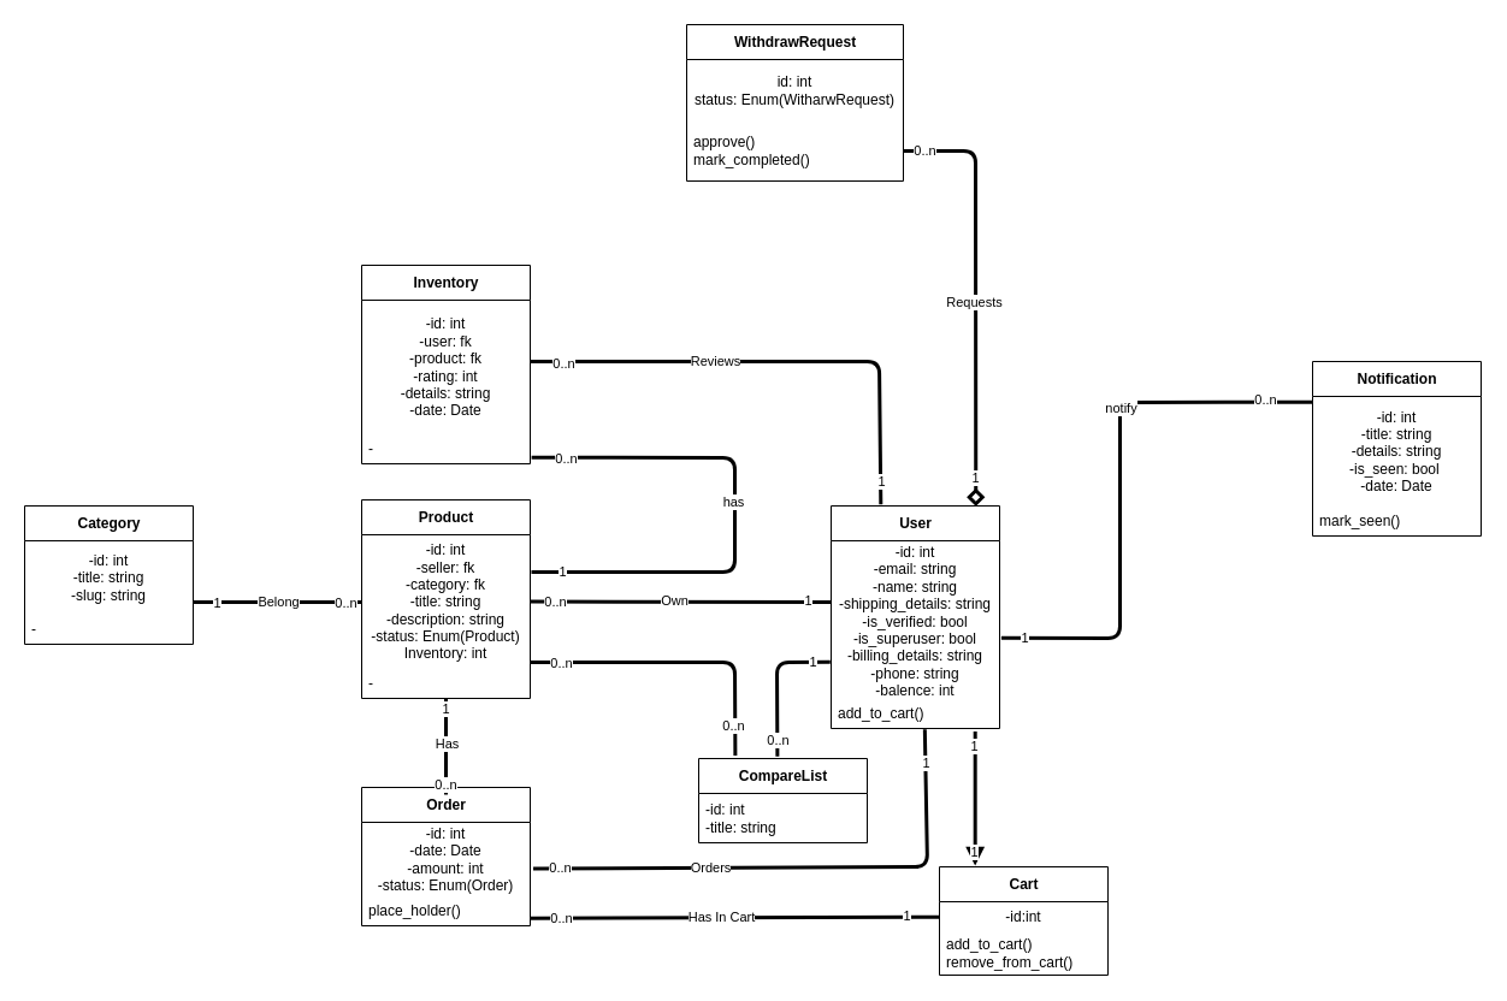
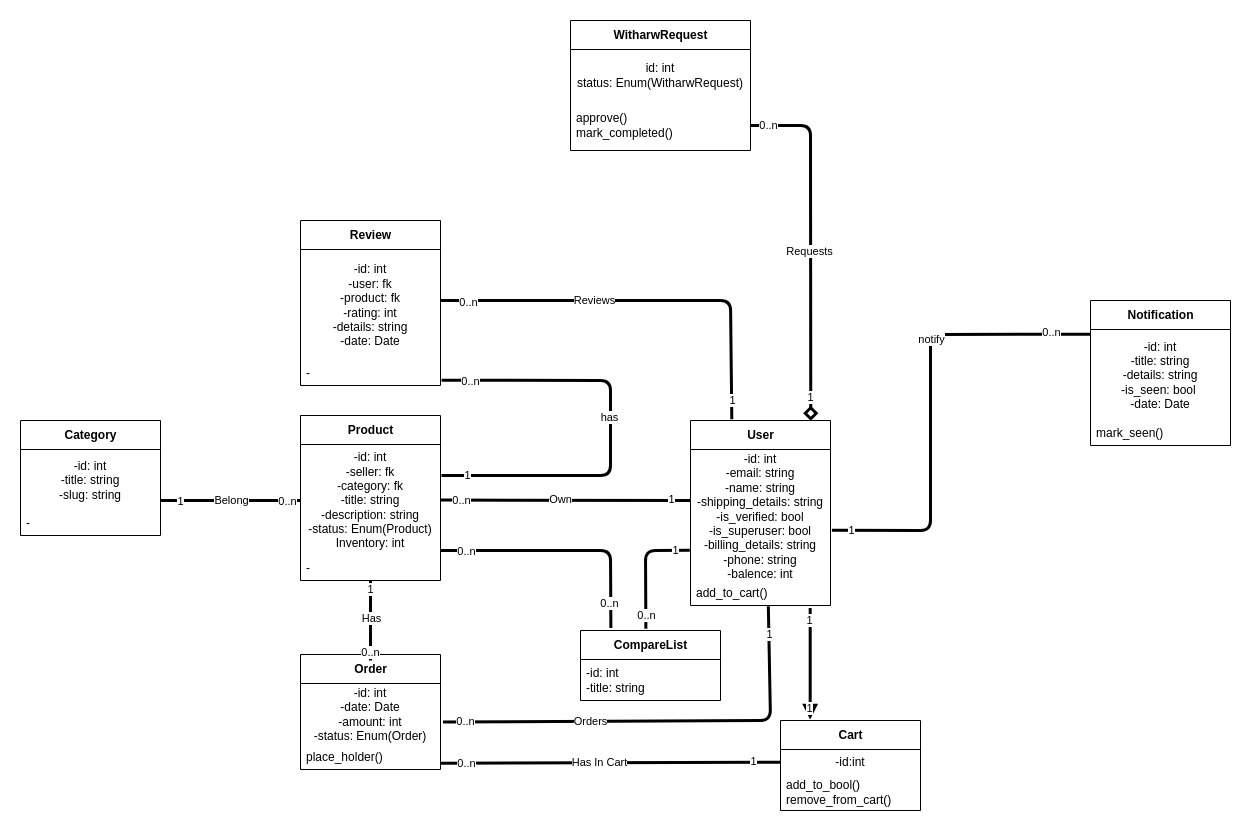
- <mxCell id="50" value="WithdrawRequest" style="swimlane;fontStyle=1;align=center;verticalAlign=middle;childLayout=stackLayout;horizontal=1;startSize=29;horizontalStack=0;resizeParent=1;resizeParentMax=0;resizeLast=0;collapsible=0;marginBottom=0;html=1;" parent="1" vertex="1"><mxGeometry x="570" y="20" width="180" height="130" as="geometry" /></mxCell>
+ <mxCell id="50" value="WitharwRequest" style="swimlane;fontStyle=1;align=center;verticalAlign=middle;childLayout=stackLayout;horizontal=1;startSize=29;horizontalStack=0;resizeParent=1;resizeParentMax=0;resizeLast=0;collapsible=0;marginBottom=0;html=1;" parent="1" vertex="1"><mxGeometry x="570" y="20" width="180" height="130" as="geometry" /></mxCell>
- <mxCell id="39" value="Inventory" style="swimlane;fontStyle=1;align=center;verticalAlign=middle;childLayout=stackLayout;horizontal=1;startSize=29;horizontalStack=0;resizeParent=1;resizeParentMax=0;resizeLast=0;collapsible=0;marginBottom=0;html=1;" parent="1" vertex="1"><mxGeometry x="300" y="220" width="140" height="165" as="geometry" /></mxCell>
+ <mxCell id="39" value="Review" style="swimlane;fontStyle=1;align=center;verticalAlign=middle;childLayout=stackLayout;horizontal=1;startSize=29;horizontalStack=0;resizeParent=1;resizeParentMax=0;resizeLast=0;collapsible=0;marginBottom=0;html=1;" parent="1" vertex="1"><mxGeometry x="300" y="220" width="140" height="165" as="geometry" /></mxCell>
- <mxCell id="69" value="add_to_cart()&lt;br&gt;remove_from_cart()" style="text;html=1;strokeColor=none;fillColor=none;align=left;verticalAlign=middle;spacingLeft=4;spacingRight=4;overflow=hidden;rotatable=0;points=[[0,0.5],[1,0.5]];portConstraint=eastwest;" parent="67" vertex="1"><mxGeometry y="54" width="140" height="36" as="geometry" /></mxCell>
+ <mxCell id="69" value="add_to_bool()&lt;br&gt;remove_from_cart()" style="text;html=1;strokeColor=none;fillColor=none;align=left;verticalAlign=middle;spacingLeft=4;spacingRight=4;overflow=hidden;rotatable=0;points=[[0,0.5],[1,0.5]];portConstraint=eastwest;" parent="67" vertex="1"><mxGeometry y="54" width="140" height="36" as="geometry" /></mxCell>
